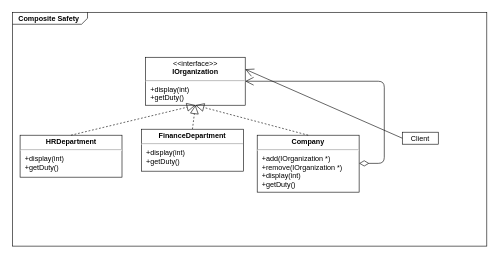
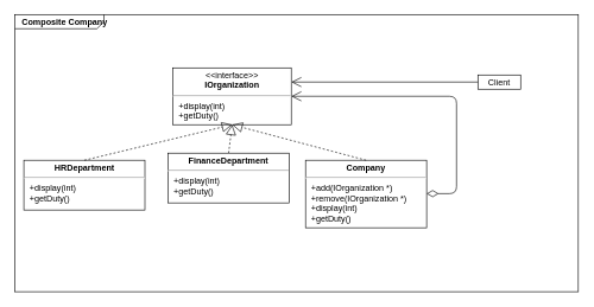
- <mxCell id="2" value="&lt;p style=&quot;margin: 0px ; margin-top: 4px ; margin-left: 10px ; text-align: left&quot;&gt;&lt;b&gt;Composite Safety&lt;/b&gt;&lt;/p&gt;" style="html=1;strokeWidth=1;shape=mxgraph.sysml.package;html=1;overflow=fill;whiteSpace=wrap;fillColor=none;gradientColor=none;fontSize=12;align=center;labelX=125.5;" parent="1" vertex="1"><mxGeometry x="20" y="20" width="791" height="390" as="geometry" /></mxCell>
+ <mxCell id="2" value="&lt;p style=&quot;margin: 0px ; margin-top: 4px ; margin-left: 10px ; text-align: left&quot;&gt;&lt;b&gt;Composite Company&lt;/b&gt;&lt;/p&gt;" style="html=1;strokeWidth=1;shape=mxgraph.sysml.package;html=1;overflow=fill;whiteSpace=wrap;fillColor=none;gradientColor=none;fontSize=12;align=center;labelX=125.5;" parent="1" vertex="1"><mxGeometry x="20" y="20" width="791" height="390" as="geometry" /></mxCell>
- <mxCell id="7" value="&lt;p style=&quot;margin: 0px ; margin-top: 4px ; text-align: center&quot;&gt;&lt;span&gt;Client&lt;/span&gt;&lt;br&gt;&lt;/p&gt;" style="shape=rect;html=1;overflow=fill;whiteSpace=wrap;" parent="1" vertex="1"><mxGeometry x="670" y="220" width="60" height="20" as="geometry" /></mxCell>
+ <mxCell id="7" value="&lt;p style=&quot;margin: 0px ; margin-top: 4px ; text-align: center&quot;&gt;&lt;span&gt;Client&lt;/span&gt;&lt;br&gt;&lt;/p&gt;" style="shape=rect;html=1;overflow=fill;whiteSpace=wrap;" parent="1" vertex="1"><mxGeometry x="670" y="105" width="60" height="20" as="geometry" /></mxCell>
